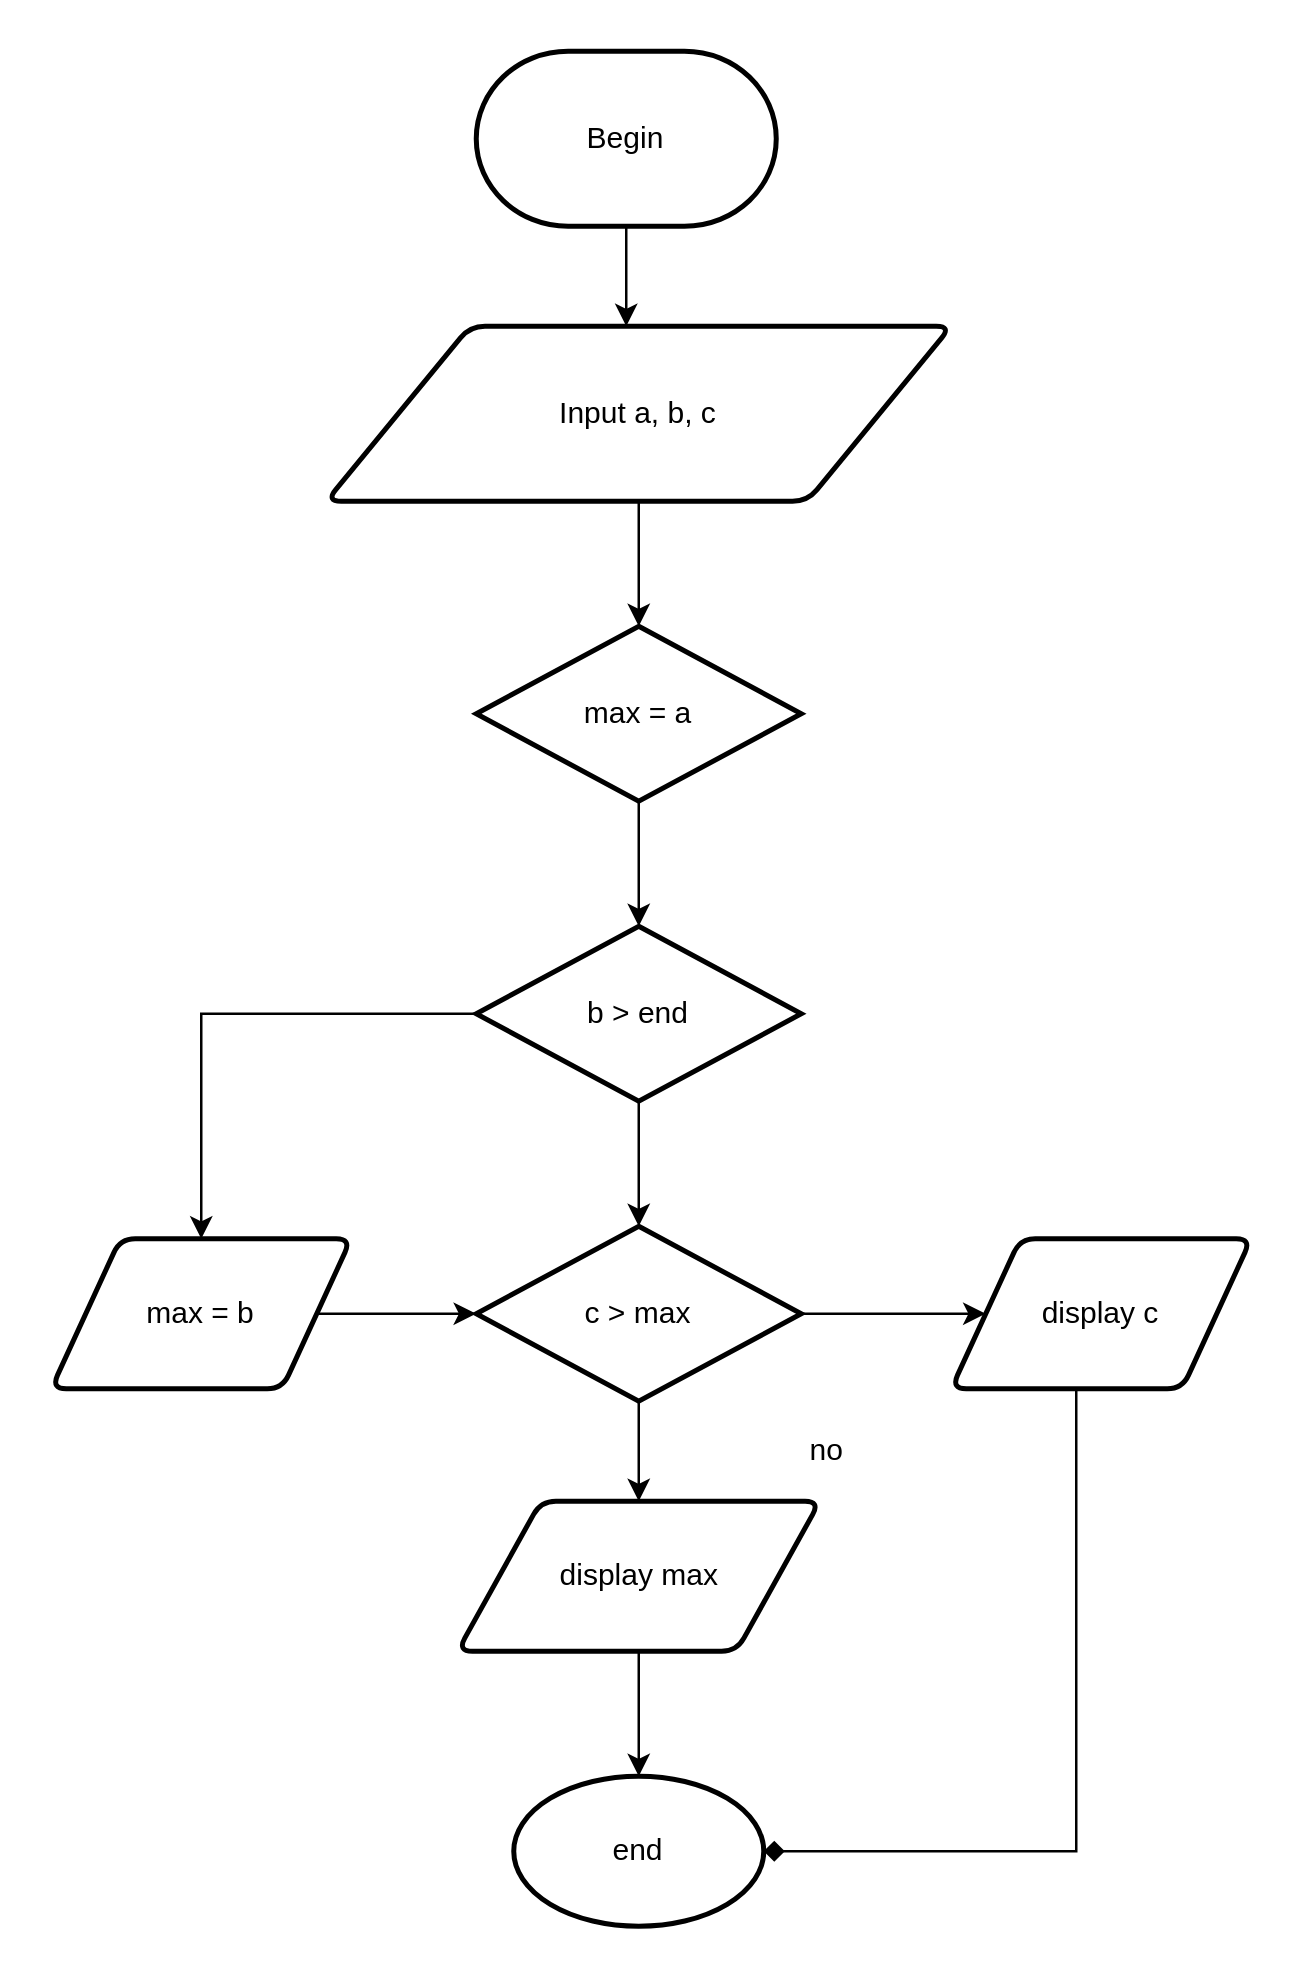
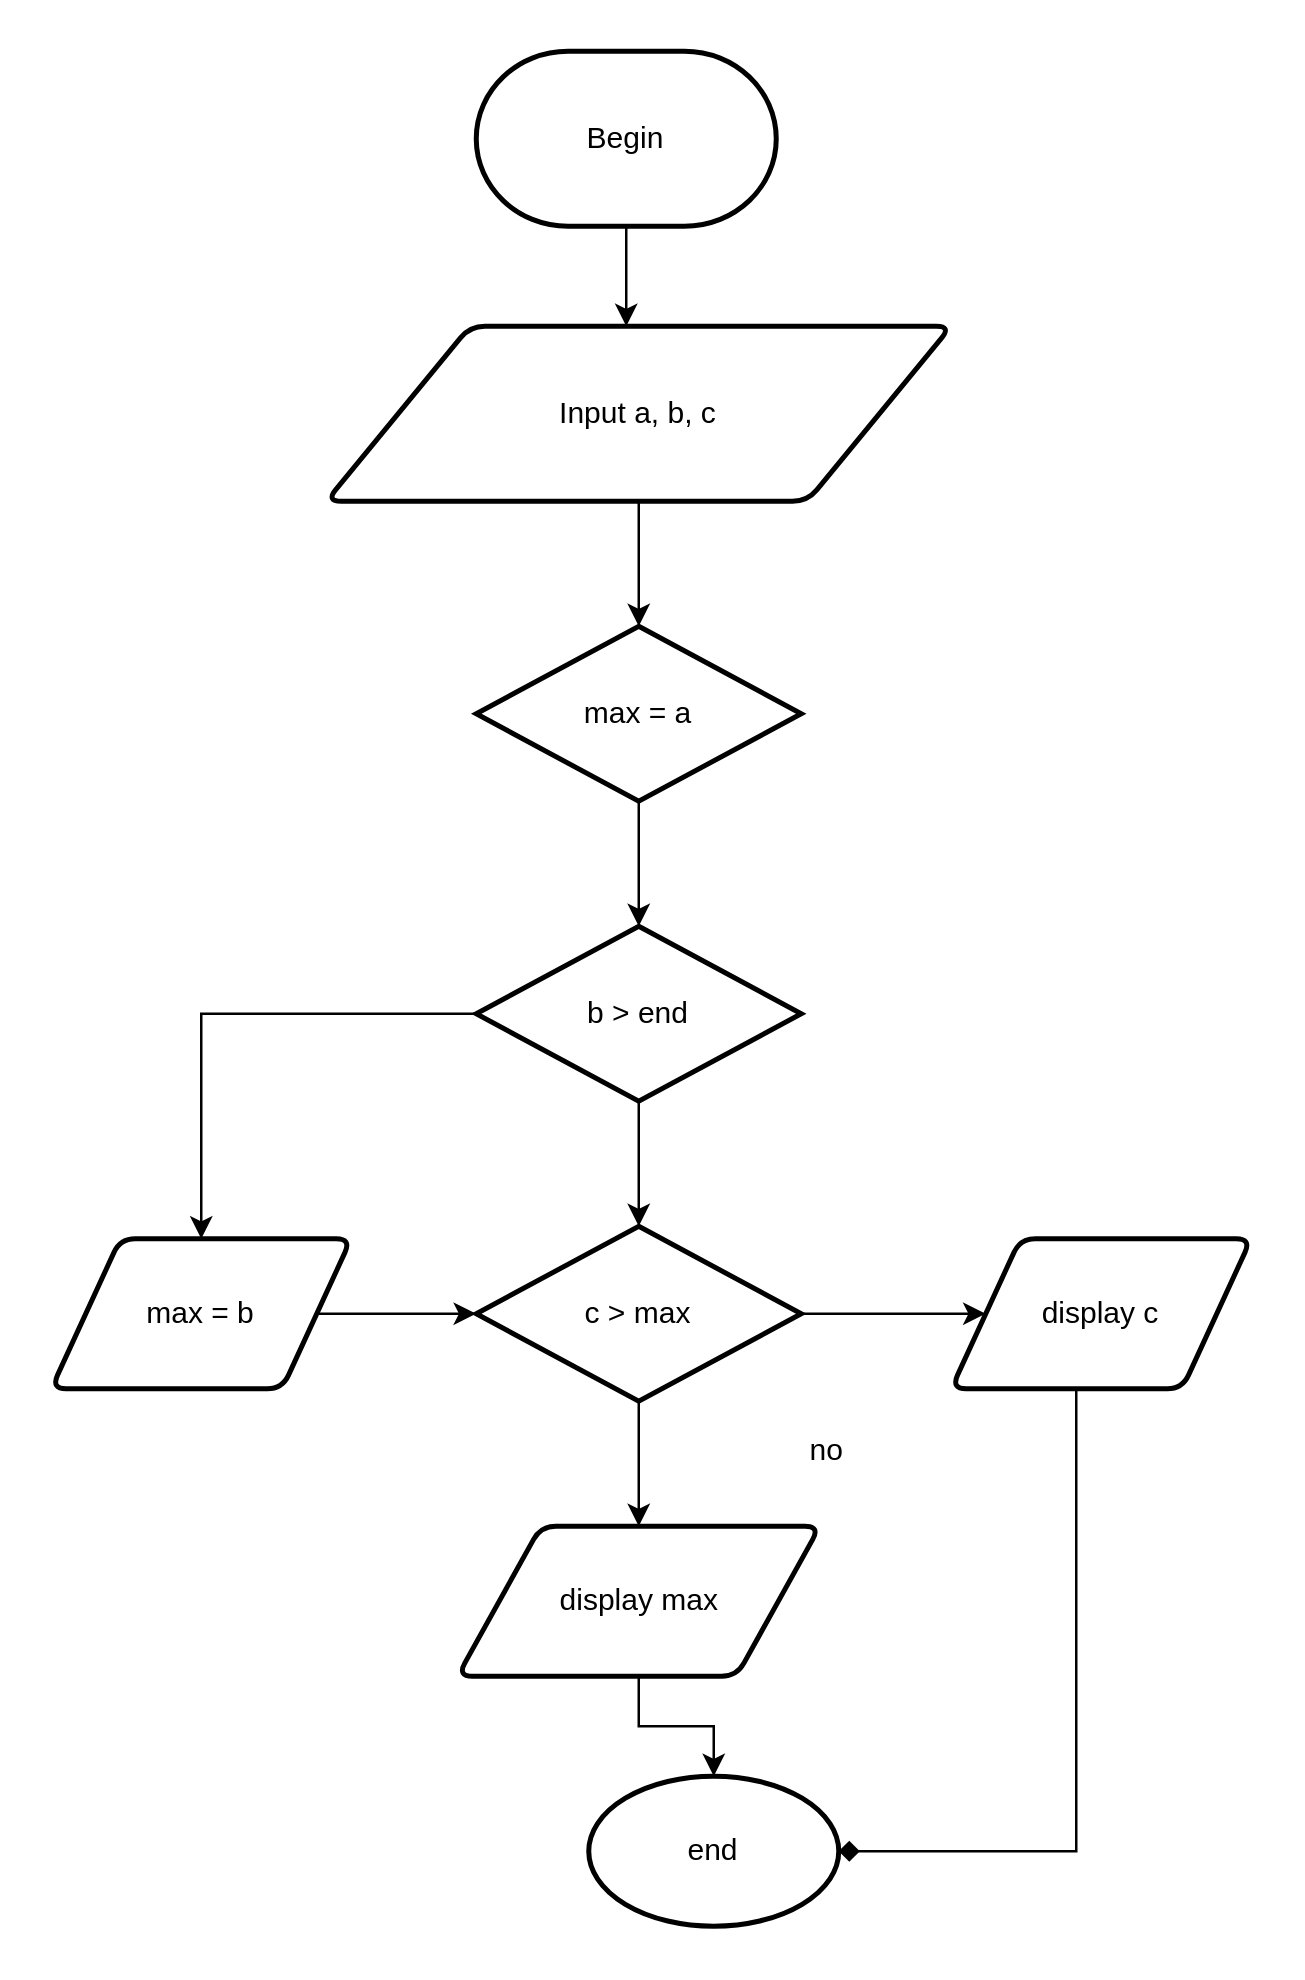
- <mxCell id="15" value="display max" style="shape=parallelogram;html=1;strokeWidth=2;perimeter=parallelogramPerimeter;whiteSpace=wrap;rounded=1;arcSize=12;size=0.23;" vertex="1" parent="1"><mxGeometry x="182.5" y="600" width="145" height="60" as="geometry" /></mxCell>
+ <mxCell id="15" value="display max" style="shape=parallelogram;html=1;strokeWidth=2;perimeter=parallelogramPerimeter;whiteSpace=wrap;rounded=1;arcSize=12;size=0.23;" vertex="1" parent="1"><mxGeometry x="182.5" y="610" width="145" height="60" as="geometry" /></mxCell>
- <mxCell id="16" value="end" style="strokeWidth=2;html=1;shape=mxgraph.flowchart.start_1;whiteSpace=wrap;" vertex="1" parent="1"><mxGeometry x="205" y="710" width="100" height="60" as="geometry" /></mxCell>
+ <mxCell id="16" value="end" style="strokeWidth=2;html=1;shape=mxgraph.flowchart.start_1;whiteSpace=wrap;" vertex="1" parent="1"><mxGeometry x="235" y="710" width="100" height="60" as="geometry" /></mxCell>
